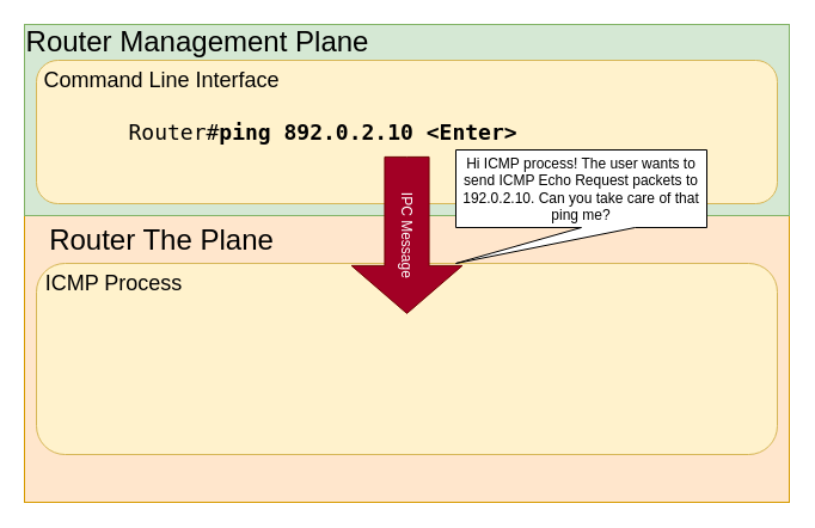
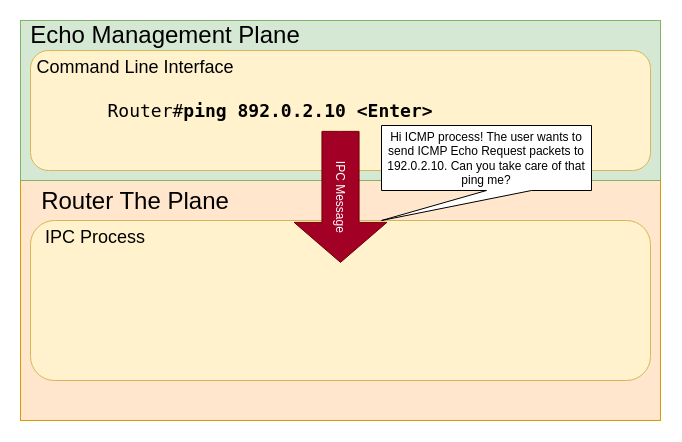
- <mxCell id="7" value="&lt;font style=&quot;font-size: 24px&quot;&gt;Router Management Plane&lt;/font&gt;" style="text;html=1;strokeColor=none;fillColor=none;align=center;verticalAlign=middle;whiteSpace=wrap;rounded=0;" parent="1" vertex="1"><mxGeometry x="20" y="20" width="290" height="30" as="geometry" /></mxCell>
+ <mxCell id="7" value="&lt;font style=&quot;font-size: 24px&quot;&gt;Echo Management Plane&lt;/font&gt;" style="text;html=1;strokeColor=none;fillColor=none;align=center;verticalAlign=middle;whiteSpace=wrap;rounded=0;" parent="1" vertex="1"><mxGeometry x="20" y="20" width="290" height="30" as="geometry" /></mxCell>
- <mxCell id="5" value="&lt;font style=&quot;font-size: 18px&quot;&gt;ICMP Process&lt;/font&gt;" style="text;html=1;strokeColor=none;fillColor=none;align=center;verticalAlign=middle;whiteSpace=wrap;rounded=0;fontSize=24;" parent="1" vertex="1"><mxGeometry x="30" y="220" width="130" height="30" as="geometry" /></mxCell>
+ <mxCell id="5" value="&lt;font style=&quot;font-size: 18px&quot;&gt;IPC Process&lt;/font&gt;" style="text;html=1;strokeColor=none;fillColor=none;align=center;verticalAlign=middle;whiteSpace=wrap;rounded=0;fontSize=24;" parent="1" vertex="1"><mxGeometry x="30" y="220" width="130" height="30" as="geometry" /></mxCell>
